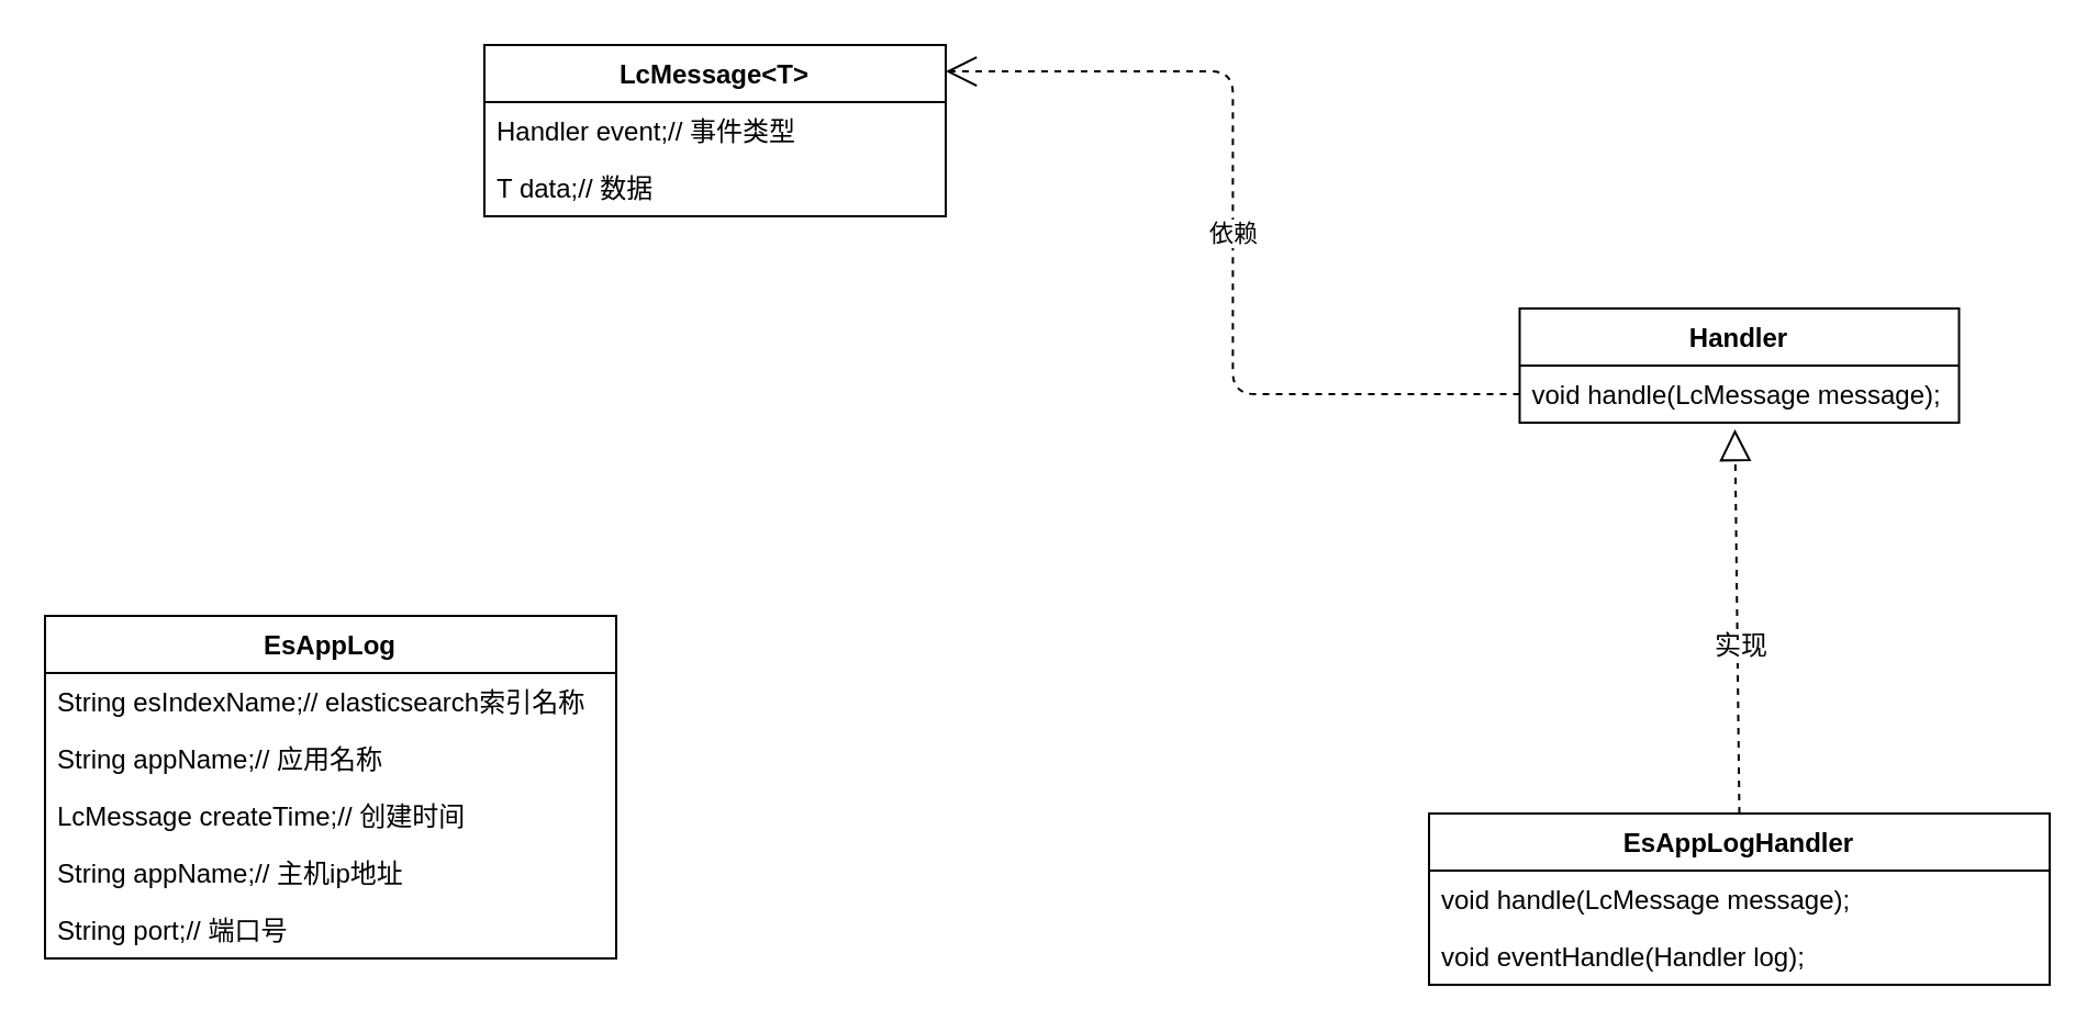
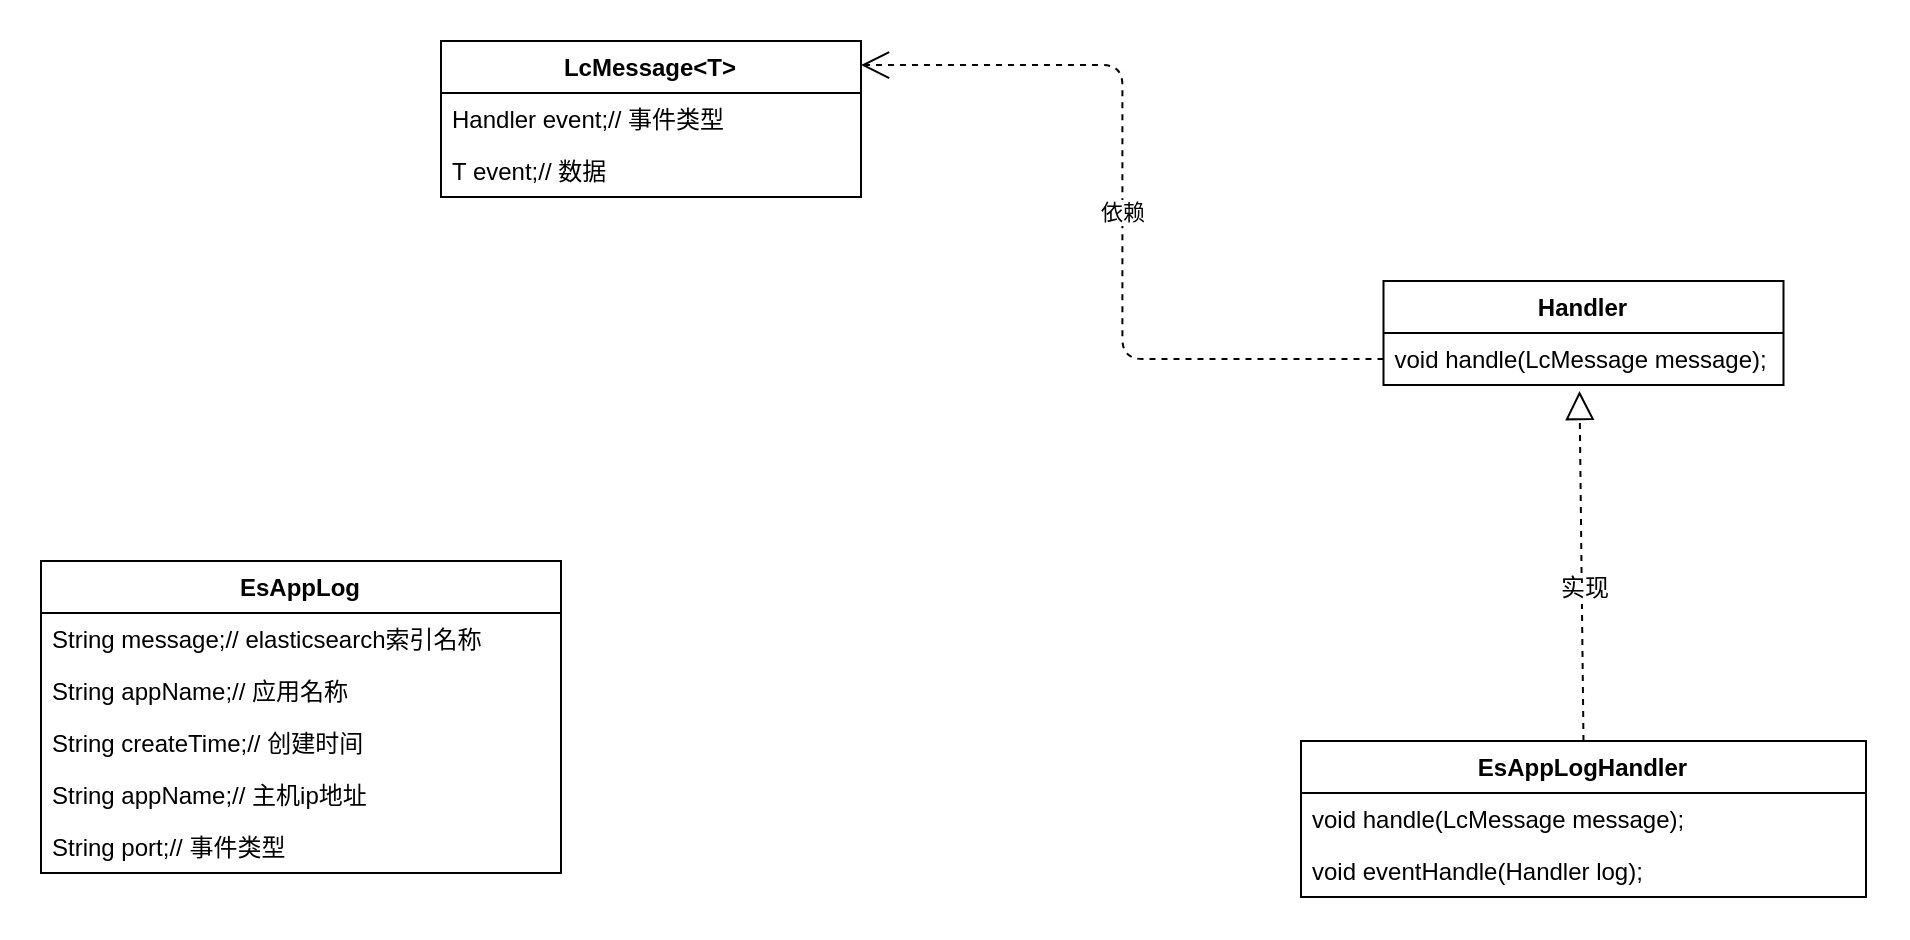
- <mxCell id="4" value="T data;// 数据" style="text;strokeColor=none;fillColor=none;align=left;verticalAlign=top;spacingLeft=4;spacingRight=4;overflow=hidden;rotatable=0;points=[[0,0.5],[1,0.5]];portConstraint=eastwest;" parent="2" vertex="1"><mxGeometry y="52" width="210" height="26" as="geometry" /></mxCell>
+ <mxCell id="4" value="T event;// 数据" style="text;strokeColor=none;fillColor=none;align=left;verticalAlign=top;spacingLeft=4;spacingRight=4;overflow=hidden;rotatable=0;points=[[0,0.5],[1,0.5]];portConstraint=eastwest;" parent="2" vertex="1"><mxGeometry y="52" width="210" height="26" as="geometry" /></mxCell>
- <mxCell id="6" value="String esIndexName;// elasticsearch索引名称" style="text;strokeColor=none;fillColor=none;align=left;verticalAlign=top;spacingLeft=4;spacingRight=4;overflow=hidden;rotatable=0;points=[[0,0.5],[1,0.5]];portConstraint=eastwest;" parent="5" vertex="1"><mxGeometry y="26" width="260" height="26" as="geometry" /></mxCell>
+ <mxCell id="6" value="String message;// elasticsearch索引名称" style="text;strokeColor=none;fillColor=none;align=left;verticalAlign=top;spacingLeft=4;spacingRight=4;overflow=hidden;rotatable=0;points=[[0,0.5],[1,0.5]];portConstraint=eastwest;" parent="5" vertex="1"><mxGeometry y="26" width="260" height="26" as="geometry" /></mxCell>
- <mxCell id="8" value="LcMessage createTime;// 创建时间" style="text;strokeColor=none;fillColor=none;align=left;verticalAlign=top;spacingLeft=4;spacingRight=4;overflow=hidden;rotatable=0;points=[[0,0.5],[1,0.5]];portConstraint=eastwest;" vertex="1" parent="5"><mxGeometry y="78" width="260" height="26" as="geometry" /></mxCell>
+ <mxCell id="8" value="String createTime;// 创建时间" style="text;strokeColor=none;fillColor=none;align=left;verticalAlign=top;spacingLeft=4;spacingRight=4;overflow=hidden;rotatable=0;points=[[0,0.5],[1,0.5]];portConstraint=eastwest;" vertex="1" parent="5"><mxGeometry y="78" width="260" height="26" as="geometry" /></mxCell>
- <mxCell id="10" value="String port;// 端口号" style="text;strokeColor=none;fillColor=none;align=left;verticalAlign=top;spacingLeft=4;spacingRight=4;overflow=hidden;rotatable=0;points=[[0,0.5],[1,0.5]];portConstraint=eastwest;" vertex="1" parent="5"><mxGeometry y="130" width="260" height="26" as="geometry" /></mxCell>
+ <mxCell id="10" value="String port;// 事件类型" style="text;strokeColor=none;fillColor=none;align=left;verticalAlign=top;spacingLeft=4;spacingRight=4;overflow=hidden;rotatable=0;points=[[0,0.5],[1,0.5]];portConstraint=eastwest;" vertex="1" parent="5"><mxGeometry y="130" width="260" height="26" as="geometry" /></mxCell>
